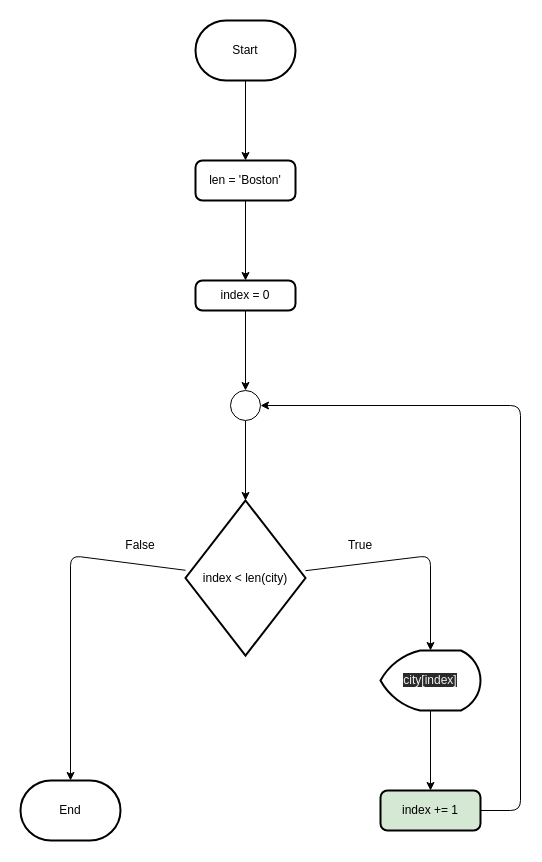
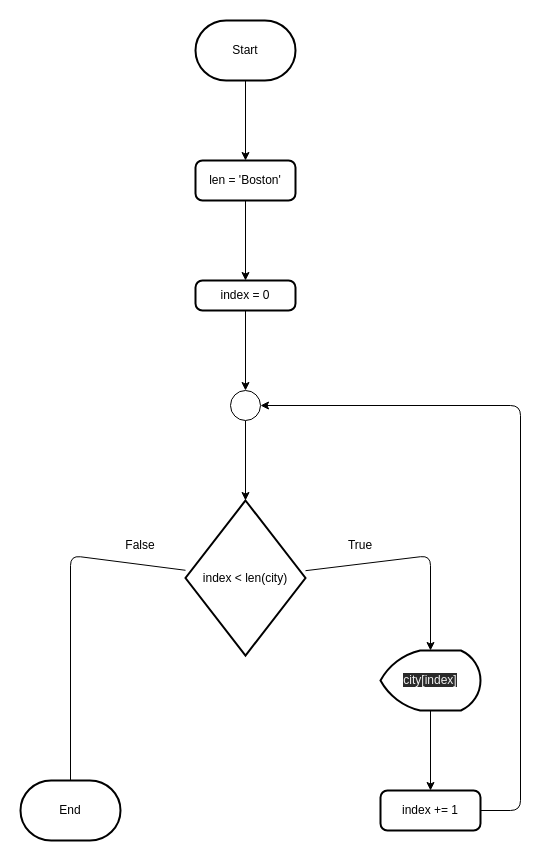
- <mxCell id="12" style="edgeStyle=none;html=1;entryX=0.5;entryY=0;entryDx=0;entryDy=0;entryPerimeter=0;" parent="1" source="14" target="15" edge="1"><mxGeometry relative="1" as="geometry"><Array as="points"><mxPoint x="70" y="555" /></Array></mxGeometry></mxCell>
+ <mxCell id="12" style="edgeStyle=none;html=1;entryX=0.5;entryY=0;entryDx=0;entryDy=0;entryPerimeter=0;endArrow=none;" parent="1" source="14" target="15" edge="1"><mxGeometry relative="1" as="geometry"><Array as="points"><mxPoint x="70" y="555" /></Array></mxGeometry></mxCell>
- <mxCell id="17" value="index += 1" style="rounded=1;whiteSpace=wrap;html=1;absoluteArcSize=1;arcSize=14;strokeWidth=2;fillColor=#d5e8d4;" parent="1" vertex="1"><mxGeometry x="380" y="790" width="100" height="40" as="geometry" /></mxCell>
+ <mxCell id="17" value="index += 1" style="rounded=1;whiteSpace=wrap;html=1;absoluteArcSize=1;arcSize=14;strokeWidth=2;" parent="1" vertex="1"><mxGeometry x="380" y="790" width="100" height="40" as="geometry" /></mxCell>
